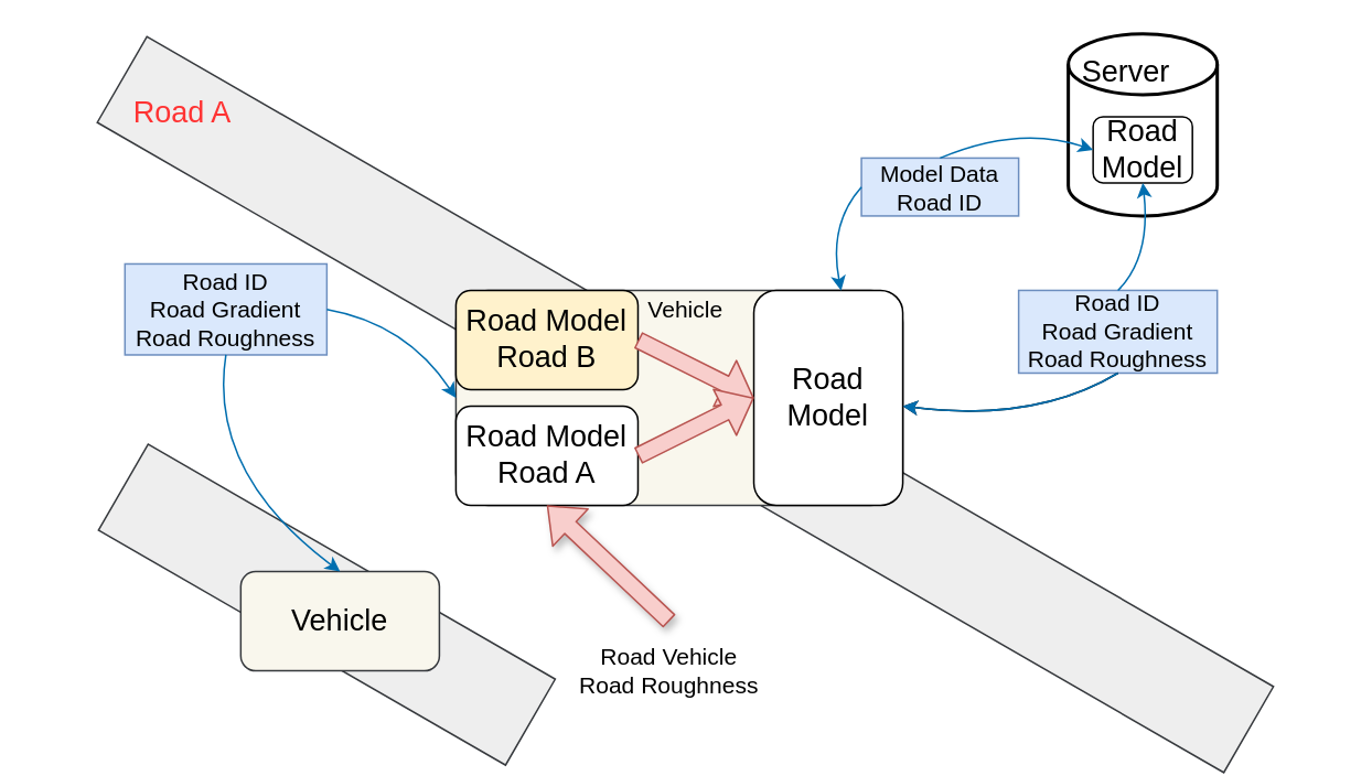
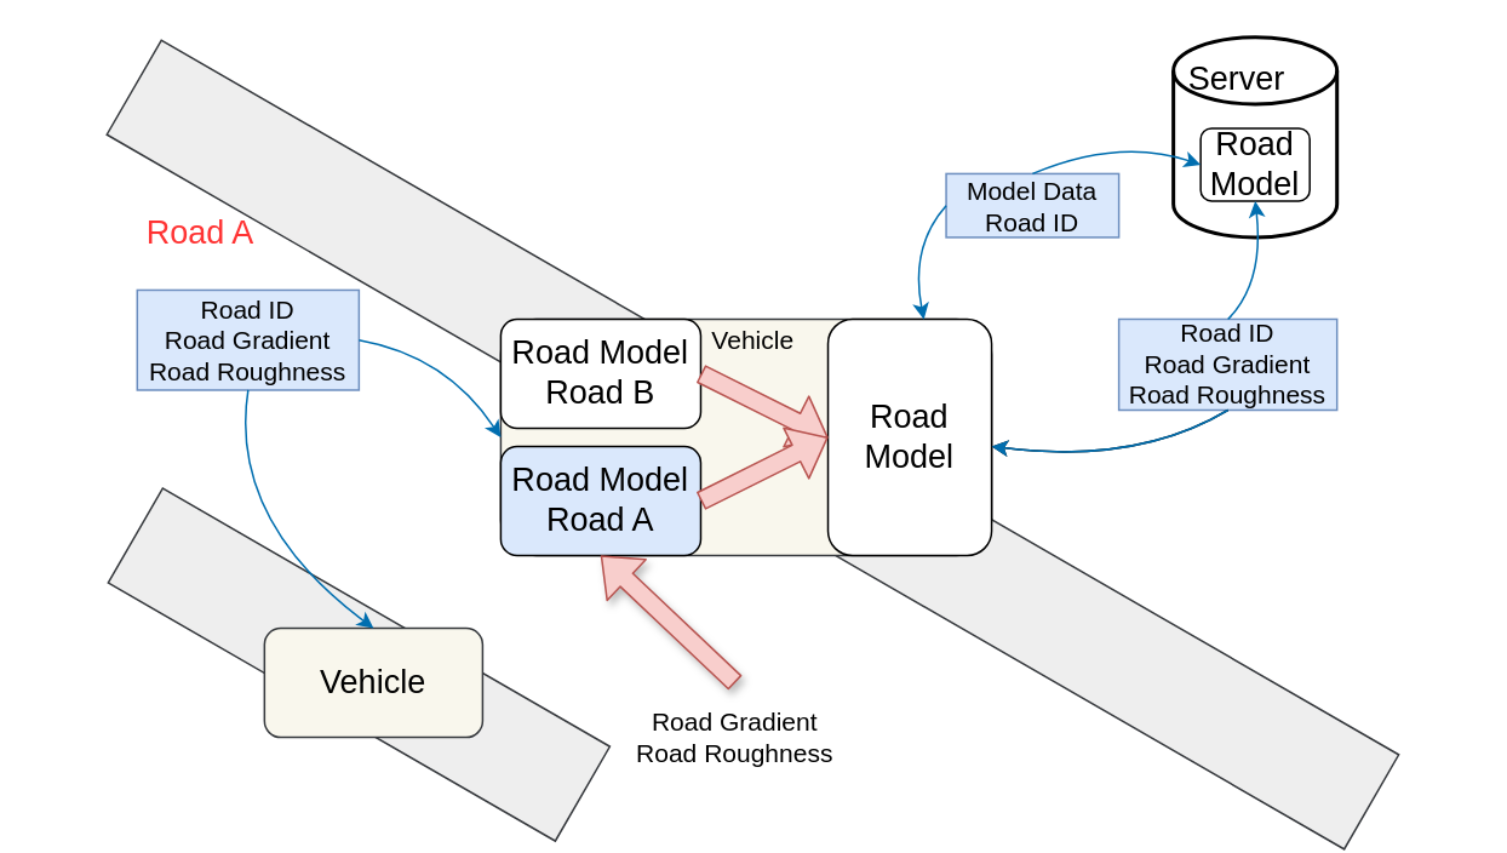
- <mxCell id="25" value="&lt;font style=&quot;font-size: 18px&quot;&gt;Road A&lt;/font&gt;" style="text;html=1;strokeColor=none;fillColor=none;align=center;verticalAlign=middle;whiteSpace=wrap;rounded=0;fontColor=#FF3333;" vertex="1" parent="1"><mxGeometry x="75" y="57.5" width="70" height="20" as="geometry" /></mxCell>
+ <mxCell id="25" value="&lt;font style=&quot;font-size: 18px&quot;&gt;Road A&lt;/font&gt;" style="text;html=1;strokeColor=none;fillColor=none;align=center;verticalAlign=middle;whiteSpace=wrap;rounded=0;fontColor=#FF3333;" vertex="1" parent="1"><mxGeometry x="75" y="117.5" width="70" height="20" as="geometry" /></mxCell>
- <mxCell id="14" value="&lt;font style=&quot;font-size: 18px&quot;&gt;Road Model Road B&lt;/font&gt;" style="rounded=1;whiteSpace=wrap;html=1;fillColor=#fff2cc;" vertex="1" parent="1"><mxGeometry x="275" y="175" width="110" height="60" as="geometry" /></mxCell>
+ <mxCell id="14" value="&lt;font style=&quot;font-size: 18px&quot;&gt;Road Model Road B&lt;/font&gt;" style="rounded=1;whiteSpace=wrap;html=1;" vertex="1" parent="1"><mxGeometry x="275" y="175" width="110" height="60" as="geometry" /></mxCell>
- <mxCell id="12" value="&lt;font style=&quot;font-size: 18px&quot;&gt;Road Model Road A&lt;/font&gt;" style="rounded=1;whiteSpace=wrap;html=1;" vertex="1" parent="1"><mxGeometry x="275" y="245" width="110" height="60" as="geometry" /></mxCell>
+ <mxCell id="12" value="&lt;font style=&quot;font-size: 18px&quot;&gt;Road Model Road A&lt;/font&gt;" style="rounded=1;whiteSpace=wrap;html=1;fillColor=#dae8fc;" vertex="1" parent="1"><mxGeometry x="275" y="245" width="110" height="60" as="geometry" /></mxCell>
- <mxCell id="24" value="&lt;span style=&quot;font-size: 14px&quot;&gt;Road Vehicle&lt;/span&gt;&lt;br style=&quot;font-size: 14px&quot;&gt;&lt;span style=&quot;font-size: 14px&quot;&gt;Road Roughness&lt;/span&gt;" style="text;html=1;strokeColor=none;fillColor=none;align=center;verticalAlign=middle;whiteSpace=wrap;rounded=0;" vertex="1" parent="1"><mxGeometry x="339" y="375" width="130" height="60" as="geometry" /></mxCell>
+ <mxCell id="24" value="&lt;span style=&quot;font-size: 14px&quot;&gt;Road Gradient&lt;/span&gt;&lt;br style=&quot;font-size: 14px&quot;&gt;&lt;span style=&quot;font-size: 14px&quot;&gt;Road Roughness&lt;/span&gt;" style="text;html=1;strokeColor=none;fillColor=none;align=center;verticalAlign=middle;whiteSpace=wrap;rounded=0;" vertex="1" parent="1"><mxGeometry x="339" y="375" width="130" height="60" as="geometry" /></mxCell>
